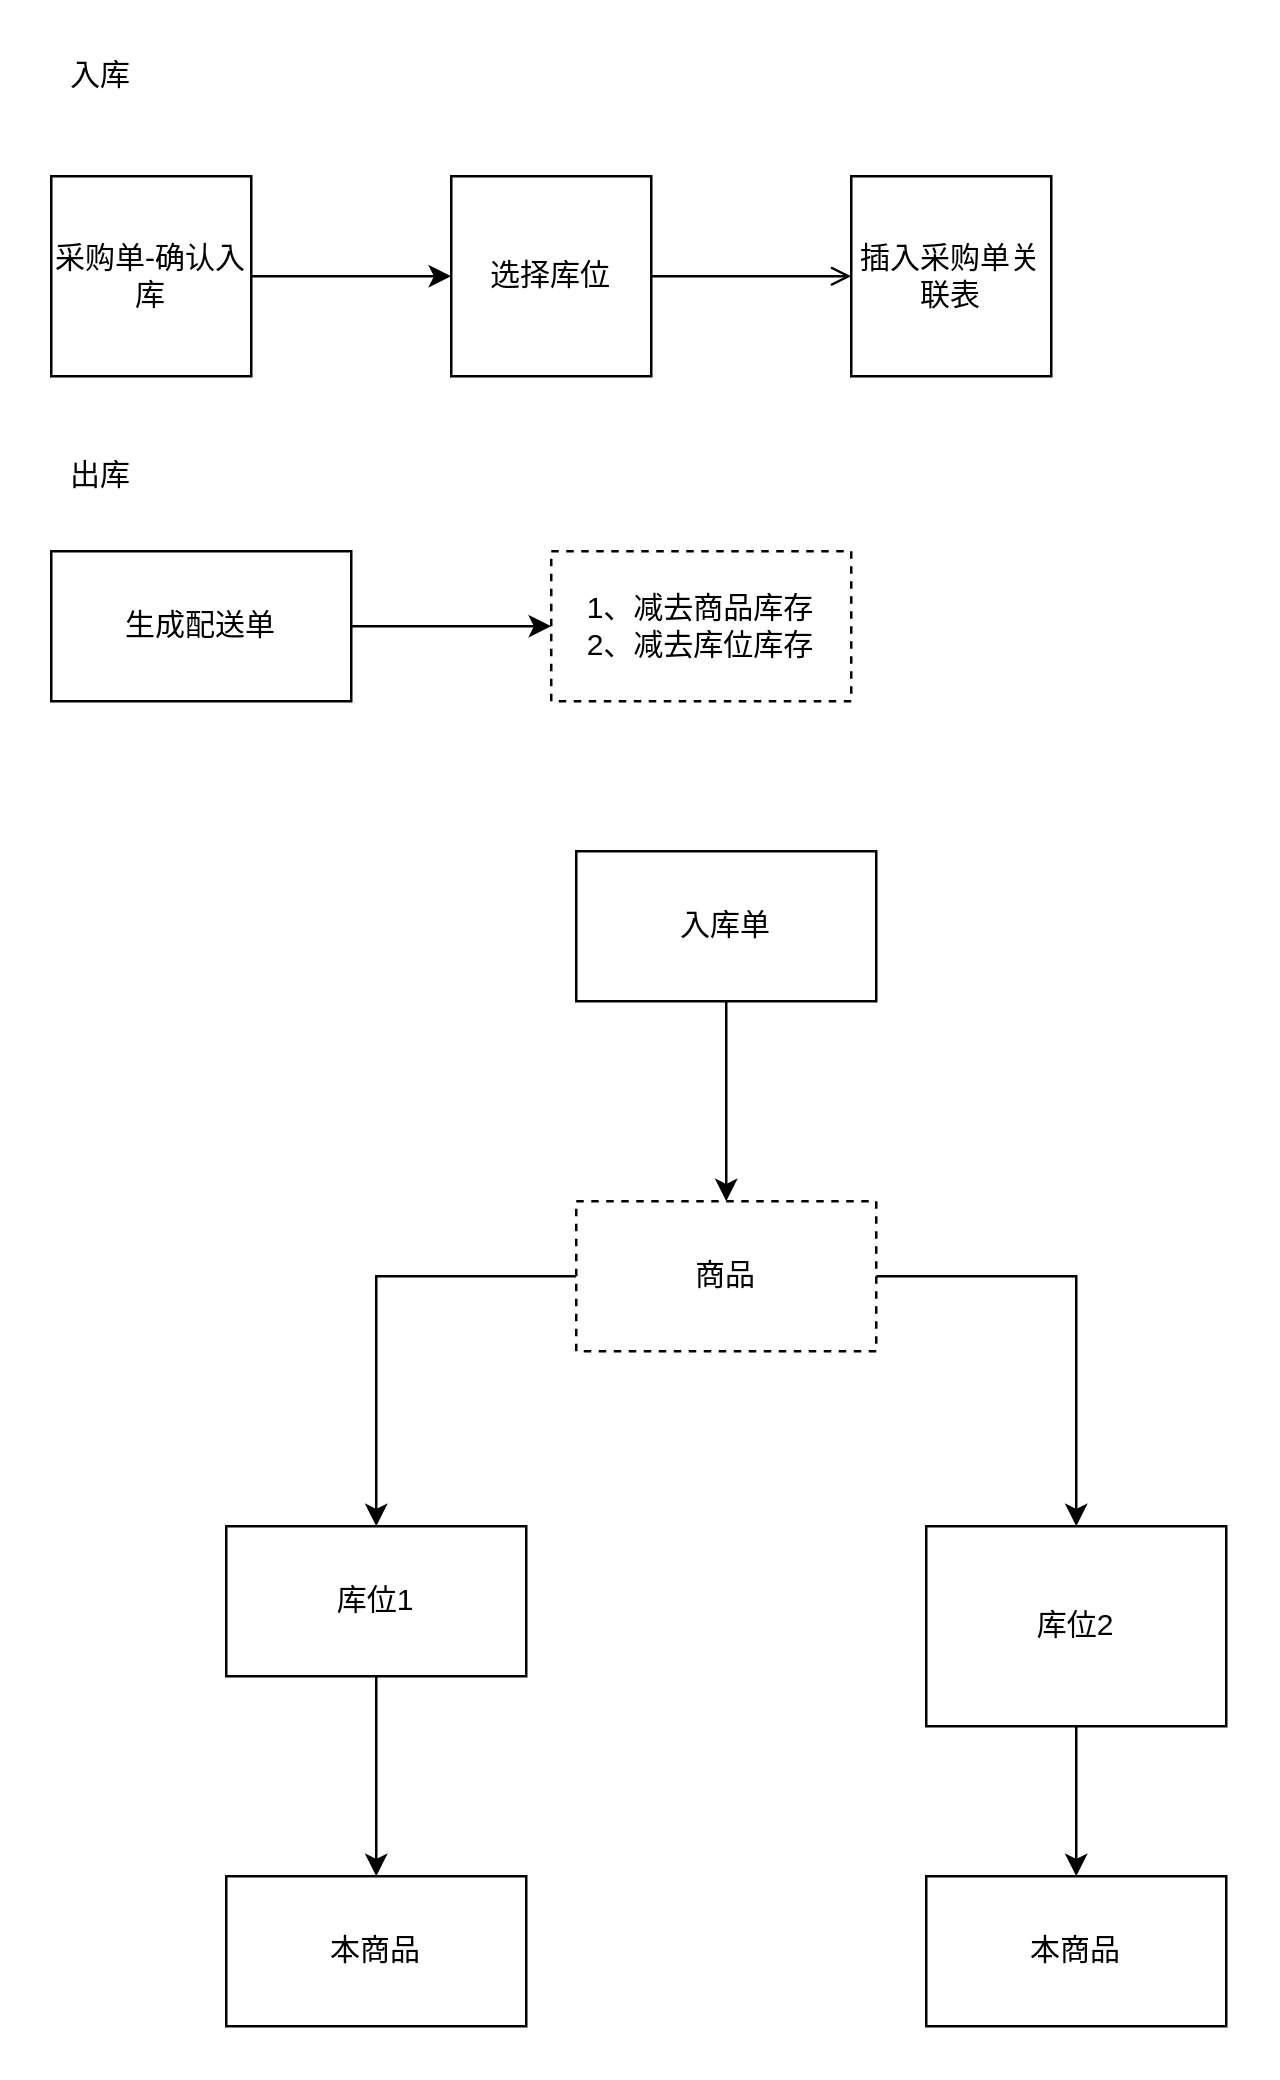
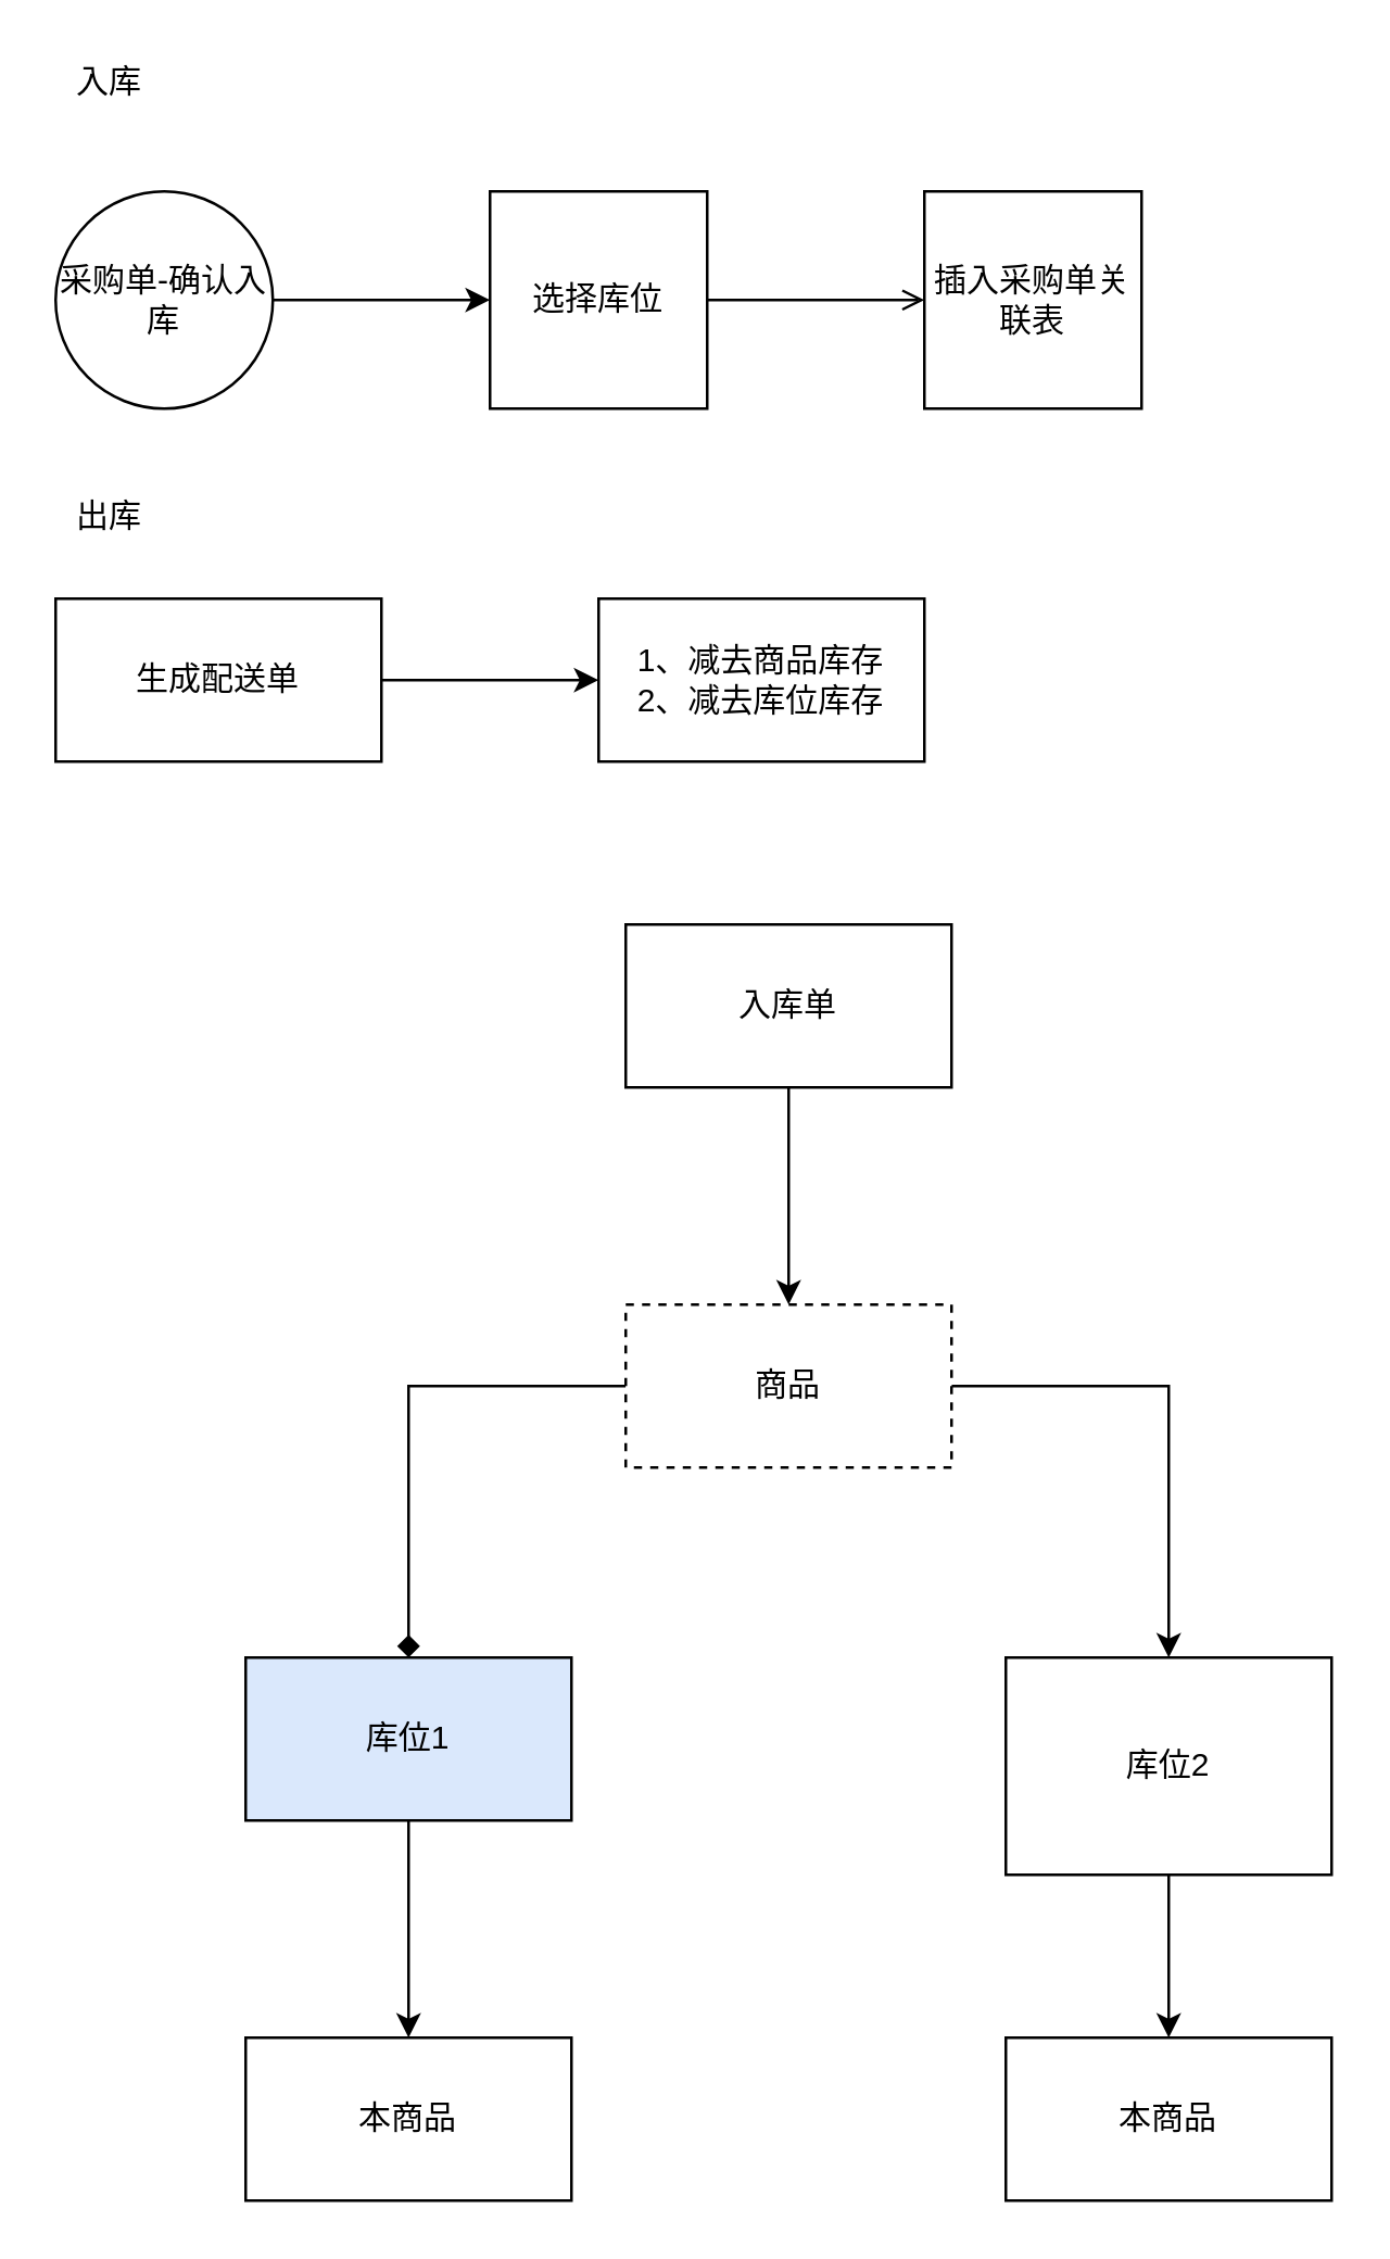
- <mxCell id="3" value="采购单-确认入库" style="whiteSpace=wrap;html=1;aspect=fixed;" vertex="1" parent="1"><mxGeometry x="20" y="70" width="80" height="80" as="geometry" /></mxCell>
+ <mxCell id="3" value="采购单-确认入库" style="ellipse;whiteSpace=wrap;html=1;aspect=fixed;" vertex="1" parent="1"><mxGeometry x="20" y="70" width="80" height="80" as="geometry" /></mxCell>
- <mxCell id="11" value="1、减去商品库存&lt;br&gt;2、减去库位库存" style="rounded=0;whiteSpace=wrap;html=1;dashed=1;" vertex="1" parent="1"><mxGeometry x="220" y="220" width="120" height="60" as="geometry" /></mxCell>
+ <mxCell id="11" value="1、减去商品库存&lt;br&gt;2、减去库位库存" style="rounded=0;whiteSpace=wrap;html=1;" vertex="1" parent="1"><mxGeometry x="220" y="220" width="120" height="60" as="geometry" /></mxCell>
- <mxCell id="14" value="" style="edgeStyle=orthogonalEdgeStyle;rounded=0;orthogonalLoop=1;jettySize=auto;html=1;" edge="1" parent="1" source="16" target="18"><mxGeometry relative="1" as="geometry" /></mxCell>
+ <mxCell id="14" value="" style="edgeStyle=orthogonalEdgeStyle;rounded=0;orthogonalLoop=1;jettySize=auto;html=1;endArrow=diamond;" edge="1" parent="1" source="16" target="18"><mxGeometry relative="1" as="geometry" /></mxCell>
- <mxCell id="18" value="库位1" style="rounded=0;whiteSpace=wrap;html=1;" vertex="1" parent="1"><mxGeometry x="90" y="610" width="120" height="60" as="geometry" /></mxCell>
+ <mxCell id="18" value="库位1" style="rounded=0;whiteSpace=wrap;html=1;fillColor=#dae8fc;" vertex="1" parent="1"><mxGeometry x="90" y="610" width="120" height="60" as="geometry" /></mxCell>
